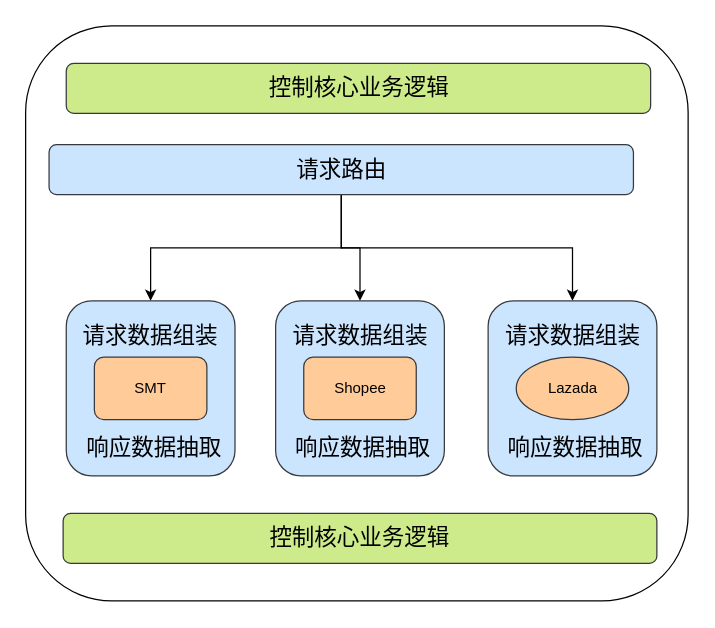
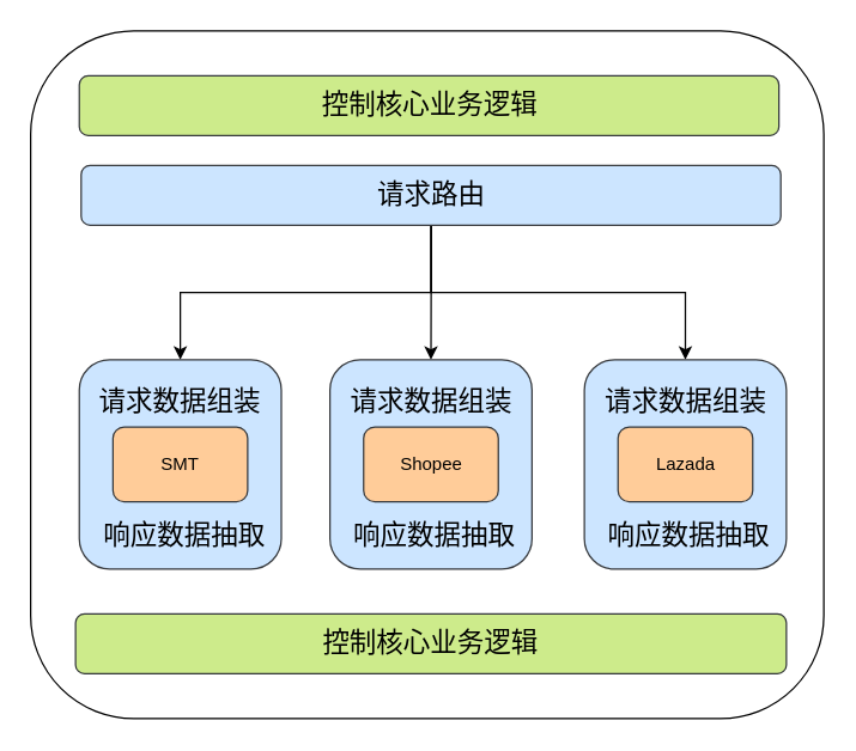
- <mxCell id="7" value="&lt;font style=&quot;font-size: 18px;&quot;&gt;请求路由&lt;/font&gt;" style="rounded=1;whiteSpace=wrap;html=1;fillColor=#cce5ff;strokeColor=#36393d;" vertex="1" parent="1"><mxGeometry x="38.75" y="115" width="467.5" height="40" as="geometry" /></mxCell>
+ <mxCell id="7" value="&lt;font style=&quot;font-size: 18px;&quot;&gt;请求路由&lt;/font&gt;" style="rounded=1;whiteSpace=wrap;html=1;fillColor=#cce5ff;strokeColor=#36393d;" vertex="1" parent="1"><mxGeometry x="53.75" y="110" width="467.5" height="40" as="geometry" /></mxCell>
- <mxCell id="18" value="Lazada" style="ellipse;whiteSpace=wrap;html=1;fillColor=#ffcc99;strokeColor=#36393d;" vertex="1" parent="1"><mxGeometry x="412.5" y="285" width="90" height="50" as="geometry" /></mxCell>
+ <mxCell id="18" value="Lazada" style="rounded=1;whiteSpace=wrap;html=1;fillColor=#ffcc99;strokeColor=#36393d;" vertex="1" parent="1"><mxGeometry x="412.5" y="285" width="90" height="50" as="geometry" /></mxCell>
